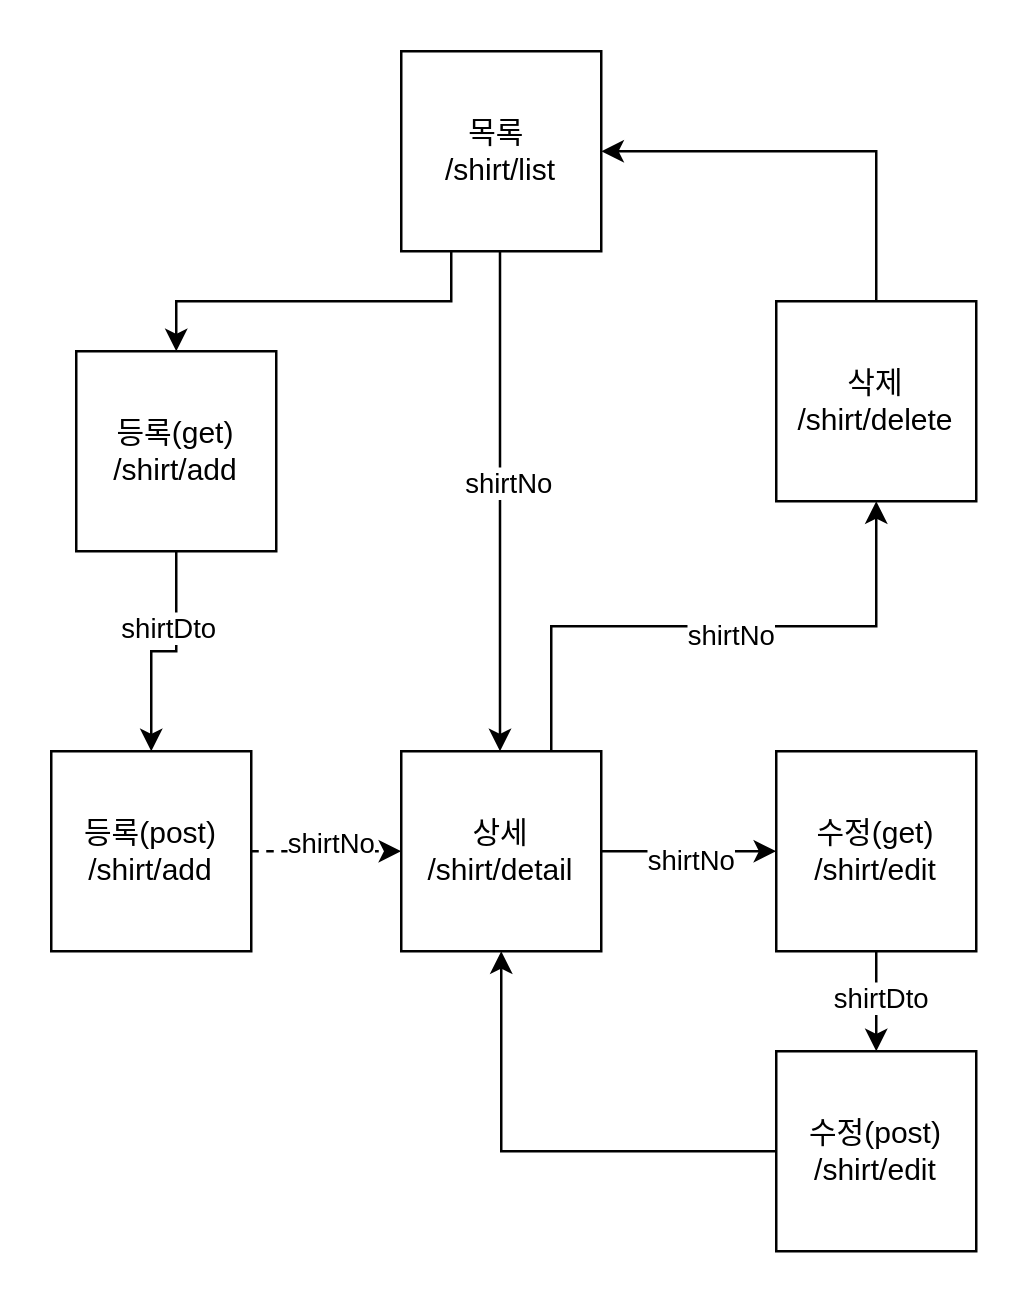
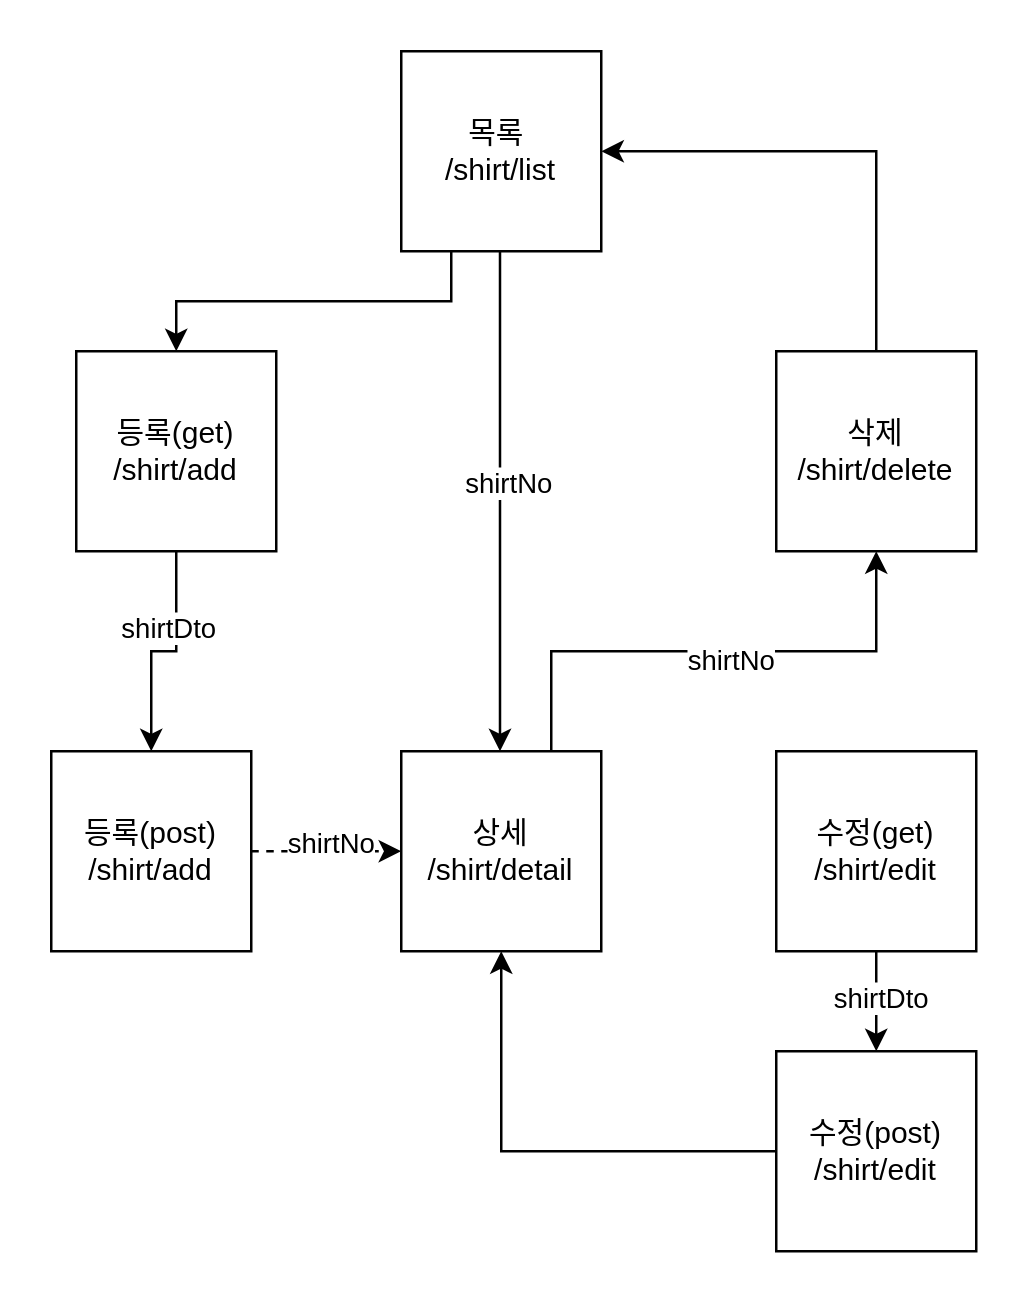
- <mxCell id="21" value="삭제&lt;br&gt;/shirt/delete" style="whiteSpace=wrap;html=1;aspect=fixed;" vertex="1" parent="1"><mxGeometry x="310" y="120" width="80" height="80" as="geometry" /></mxCell>
+ <mxCell id="21" value="삭제&lt;br&gt;/shirt/delete" style="whiteSpace=wrap;html=1;aspect=fixed;" vertex="1" parent="1"><mxGeometry x="310" y="140" width="80" height="80" as="geometry" /></mxCell>
- <mxCell id="11" style="edgeStyle=orthogonalEdgeStyle;rounded=0;orthogonalLoop=1;jettySize=auto;html=1;exitX=1;exitY=0.5;exitDx=0;exitDy=0;entryX=0;entryY=0.5;entryDx=0;entryDy=0;" edge="1" parent="1" source="13" target="19"><mxGeometry relative="1" as="geometry" /></mxCell>
- <mxCell id="12" value="shirtNo" style="edgeLabel;html=1;align=center;verticalAlign=middle;resizable=0;points=[];" vertex="1" connectable="0" parent="11"><mxGeometry x="-0.006" y="-3" relative="1" as="geometry"><mxPoint as="offset" /></mxGeometry></mxCell>
